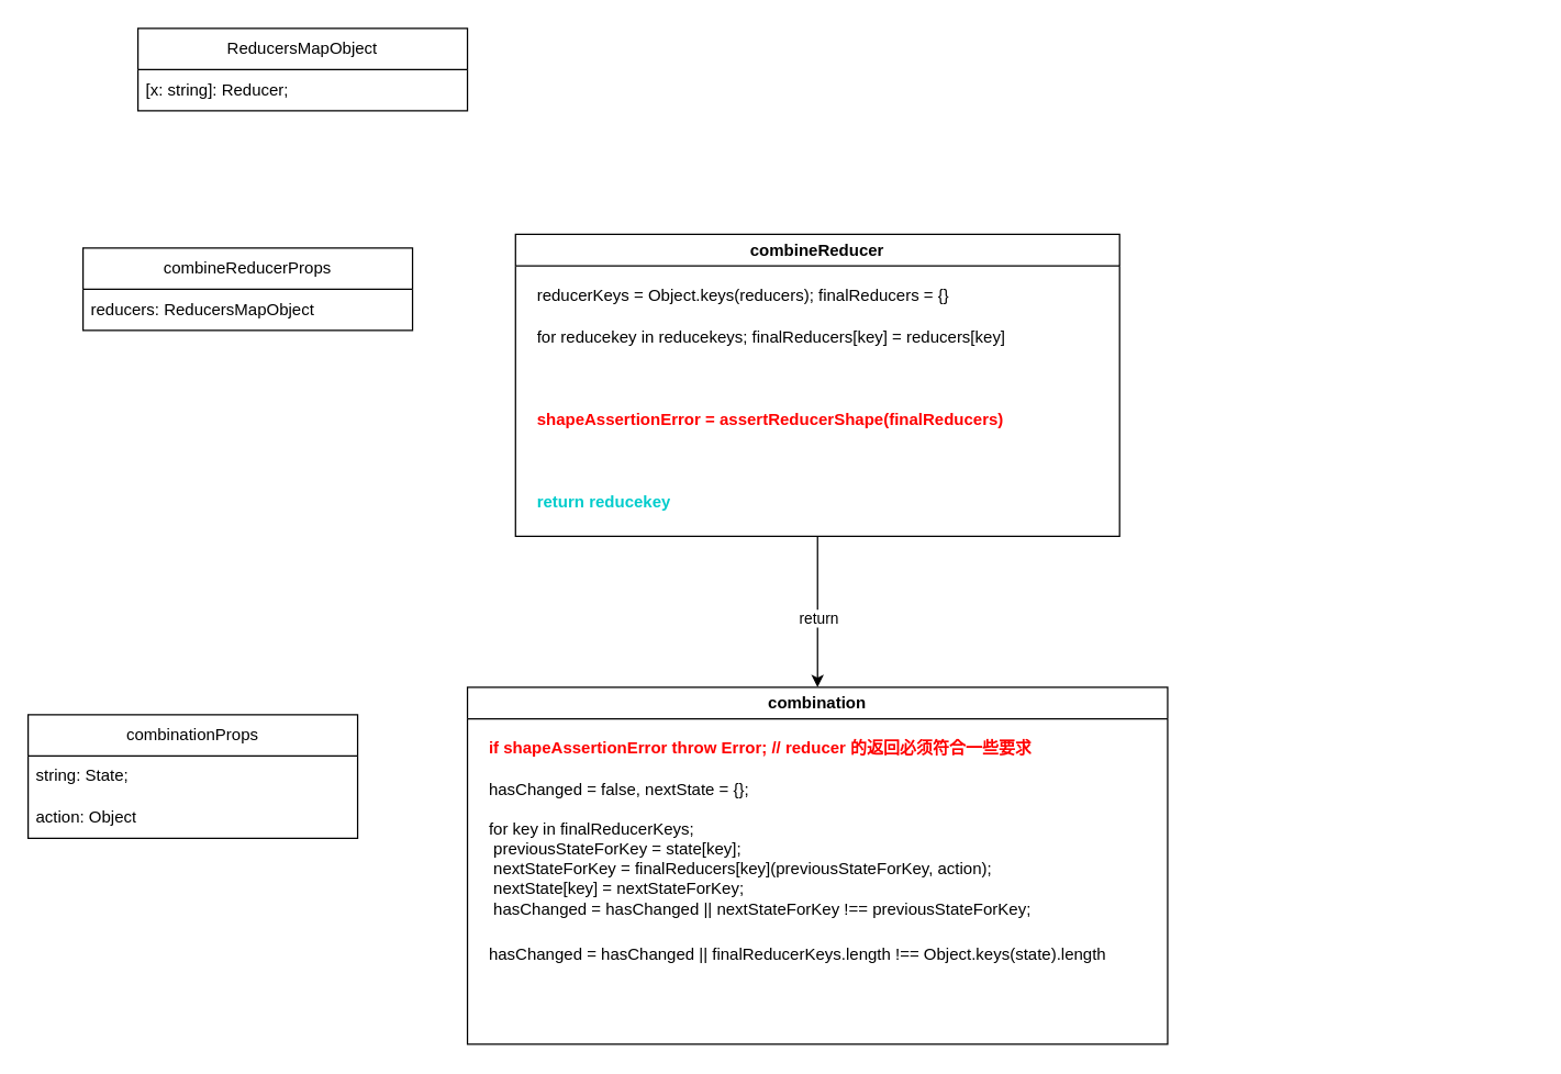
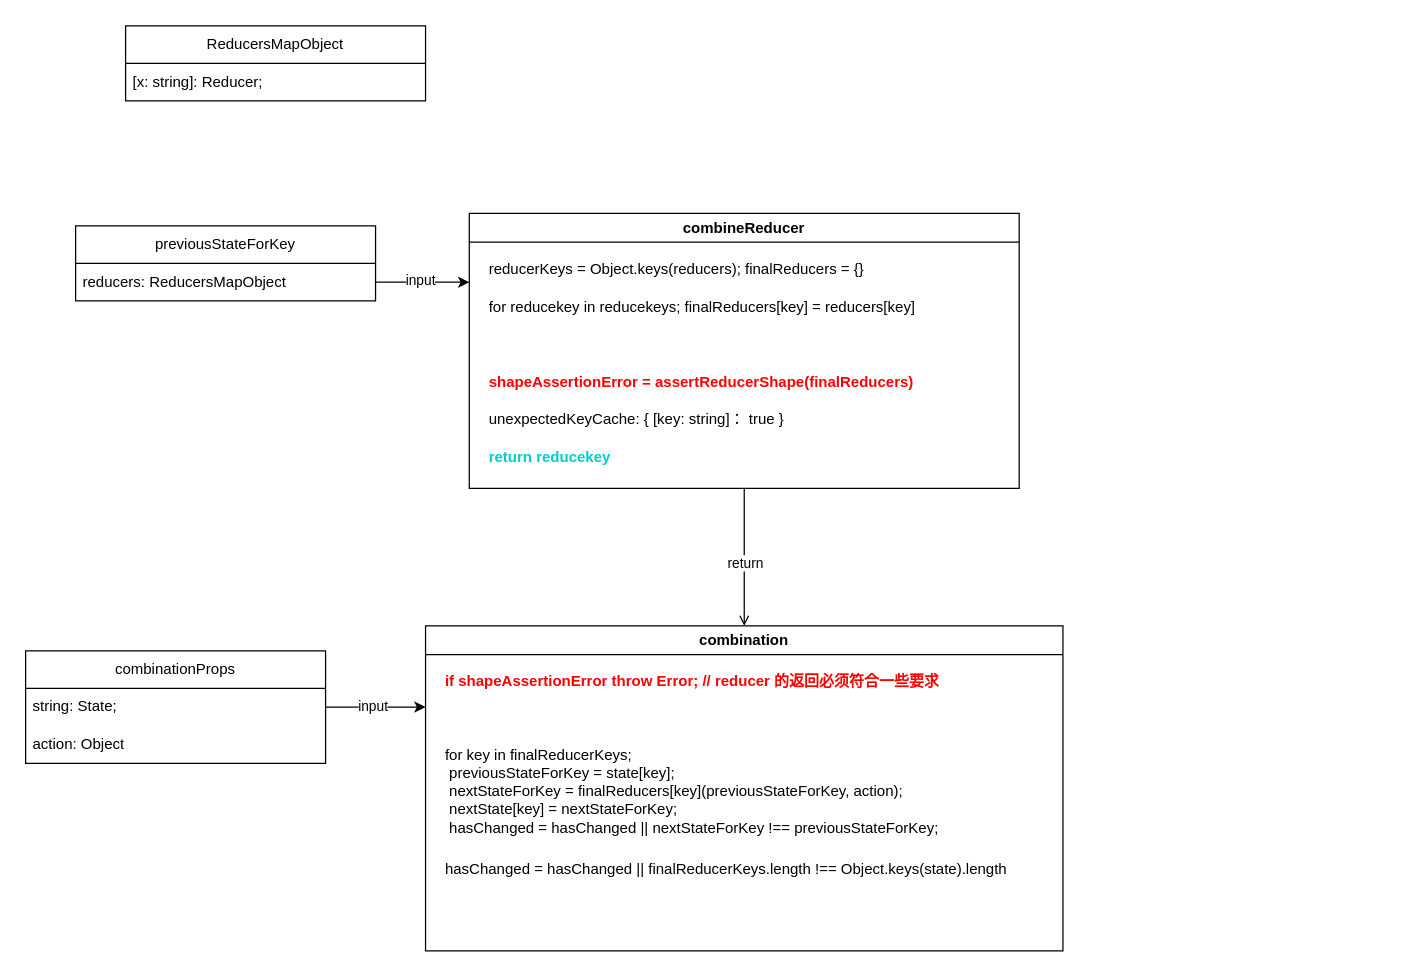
- <mxCell id="8" value="combineReducerProps" style="swimlane;fontStyle=0;childLayout=stackLayout;horizontal=1;startSize=30;horizontalStack=0;resizeParent=1;resizeParentMax=0;resizeLast=0;collapsible=1;marginBottom=0;whiteSpace=wrap;html=1;" vertex="1" parent="1"><mxGeometry x="60" y="180" width="240" height="60" as="geometry"><mxRectangle x="420" y="400" width="60" height="30" as="alternateBounds" /></mxGeometry></mxCell>
+ <mxCell id="8" value="previousStateForKey" style="swimlane;fontStyle=0;childLayout=stackLayout;horizontal=1;startSize=30;horizontalStack=0;resizeParent=1;resizeParentMax=0;resizeLast=0;collapsible=1;marginBottom=0;whiteSpace=wrap;html=1;" vertex="1" parent="1"><mxGeometry x="60" y="180" width="240" height="60" as="geometry"><mxRectangle x="420" y="400" width="60" height="30" as="alternateBounds" /></mxGeometry></mxCell>
+ <mxCell id="10" value="" style="endArrow=classic;html=1;rounded=0;exitX=1;exitY=0.5;exitDx=0;exitDy=0;entryX=0;entryY=0.25;entryDx=0;entryDy=0;" edge="1" parent="1" source="9" target="2"><mxGeometry width="50" height="50" relative="1" as="geometry"><mxPoint x="350" y="140" as="sourcePoint" /><mxPoint x="401.68" y="220.66" as="targetPoint" /></mxGeometry></mxCell>
+ <mxCell id="11" value="input" style="edgeLabel;html=1;align=center;verticalAlign=middle;resizable=0;points=[];" vertex="1" connectable="0" parent="10"><mxGeometry x="-0.286" y="-1" relative="1" as="geometry"><mxPoint x="8" y="-2" as="offset" /></mxGeometry></mxCell>
+ <mxCell id="5" value="unexpectedKeyCache: { [key: string]： true }" style="text;strokeColor=none;fillColor=none;align=left;verticalAlign=middle;spacingLeft=4;spacingRight=4;overflow=hidden;points=[[0,0.5],[1,0.5]];portConstraint=eastwest;rotatable=0;whiteSpace=wrap;html=1;" vertex="1" parent="2"><mxGeometry x="10" y="150" width="290" height="30" as="geometry" /></mxCell>
- <mxCell id="12" value="" style="edgeStyle=orthogonalEdgeStyle;rounded=0;orthogonalLoop=1;jettySize=auto;html=1;exitX=0.5;exitY=1;exitDx=0;exitDy=0;entryX=0.5;entryY=0;entryDx=0;entryDy=0;" edge="1" parent="1" source="2" target="16"><mxGeometry relative="1" as="geometry"><mxPoint x="810" y="-87.5" as="sourcePoint" /><mxPoint x="670" y="480" as="targetPoint" /></mxGeometry></mxCell>
+ <mxCell id="12" value="" style="edgeStyle=orthogonalEdgeStyle;rounded=0;orthogonalLoop=1;jettySize=auto;html=1;exitX=0.5;exitY=1;exitDx=0;exitDy=0;entryX=0.5;entryY=0;entryDx=0;entryDy=0;endArrow=open;" edge="1" parent="1" source="2" target="16"><mxGeometry relative="1" as="geometry"><mxPoint x="810" y="-87.5" as="sourcePoint" /><mxPoint x="670" y="480" as="targetPoint" /></mxGeometry></mxCell>
+ <mxCell id="24" value="" style="endArrow=classic;html=1;rounded=0;exitX=1;exitY=0.5;exitDx=0;exitDy=0;entryX=0;entryY=0.25;entryDx=0;entryDy=0;" edge="1" parent="1" source="22" target="16"><mxGeometry width="50" height="50" relative="1" as="geometry"><mxPoint x="300" y="305" as="sourcePoint" /><mxPoint x="370" y="305" as="targetPoint" /></mxGeometry></mxCell>
+ <mxCell id="25" value="input" style="edgeLabel;html=1;align=center;verticalAlign=middle;resizable=0;points=[];" vertex="1" connectable="0" parent="24"><mxGeometry x="-0.286" y="-1" relative="1" as="geometry"><mxPoint x="8" y="-2" as="offset" /></mxGeometry></mxCell>
- <mxCell id="20" value="hasChanged = false, nextState = {};" style="text;strokeColor=none;fillColor=none;align=left;verticalAlign=middle;spacingLeft=4;spacingRight=4;overflow=hidden;points=[[0,0.5],[1,0.5]];portConstraint=eastwest;rotatable=0;whiteSpace=wrap;html=1;" vertex="1" parent="16"><mxGeometry x="10" y="60" width="380" height="30" as="geometry" /></mxCell>
